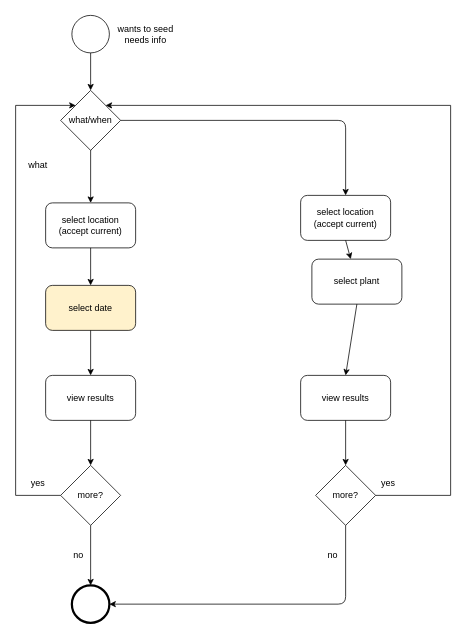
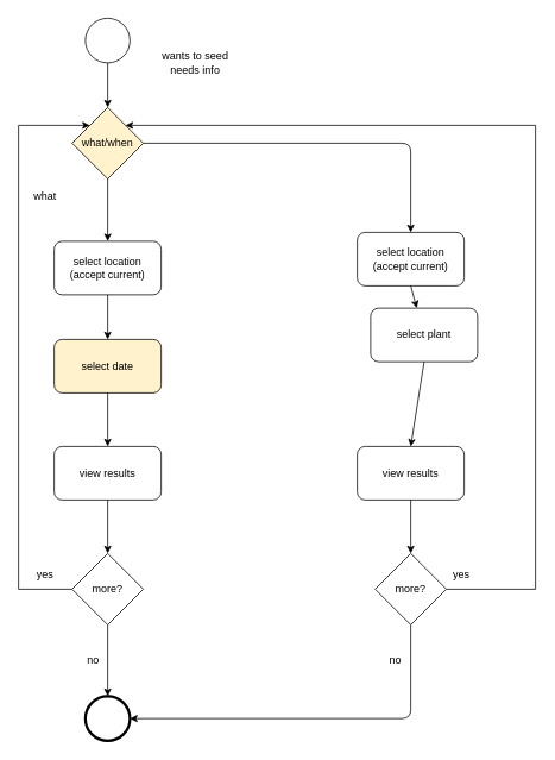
- <mxCell id="31" value="wants to seed&lt;br&gt;needs info&lt;br&gt;" style="text;html=1;strokeColor=none;fillColor=none;align=center;verticalAlign=middle;whiteSpace=wrap;rounded=0;" vertex="1" parent="1"><mxGeometry x="145" y="35" width="97" height="20" as="geometry" /></mxCell>
+ <mxCell id="31" value="wants to seed&lt;br&gt;needs info&lt;br&gt;" style="text;html=1;strokeColor=none;fillColor=none;align=center;verticalAlign=middle;whiteSpace=wrap;rounded=0;" vertex="1" parent="1"><mxGeometry x="170" y="60" width="97" height="20" as="geometry" /></mxCell>
- <mxCell id="16" value="what/when" style="rhombus;whiteSpace=wrap;html=1;" vertex="1" parent="1"><mxGeometry x="80" y="120" width="80" height="80" as="geometry" /></mxCell>
+ <mxCell id="16" value="what/when" style="rhombus;whiteSpace=wrap;html=1;fillColor=#fff2cc;" vertex="1" parent="1"><mxGeometry x="80" y="120" width="80" height="80" as="geometry" /></mxCell>
